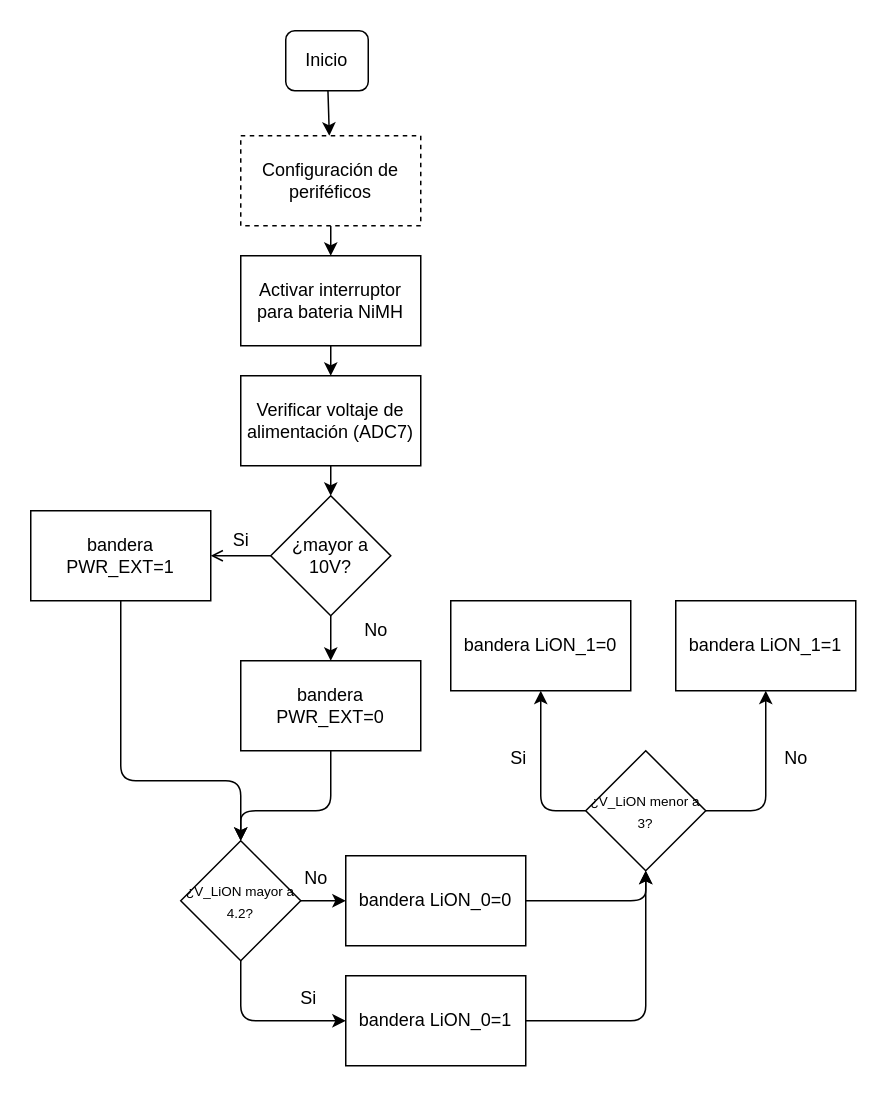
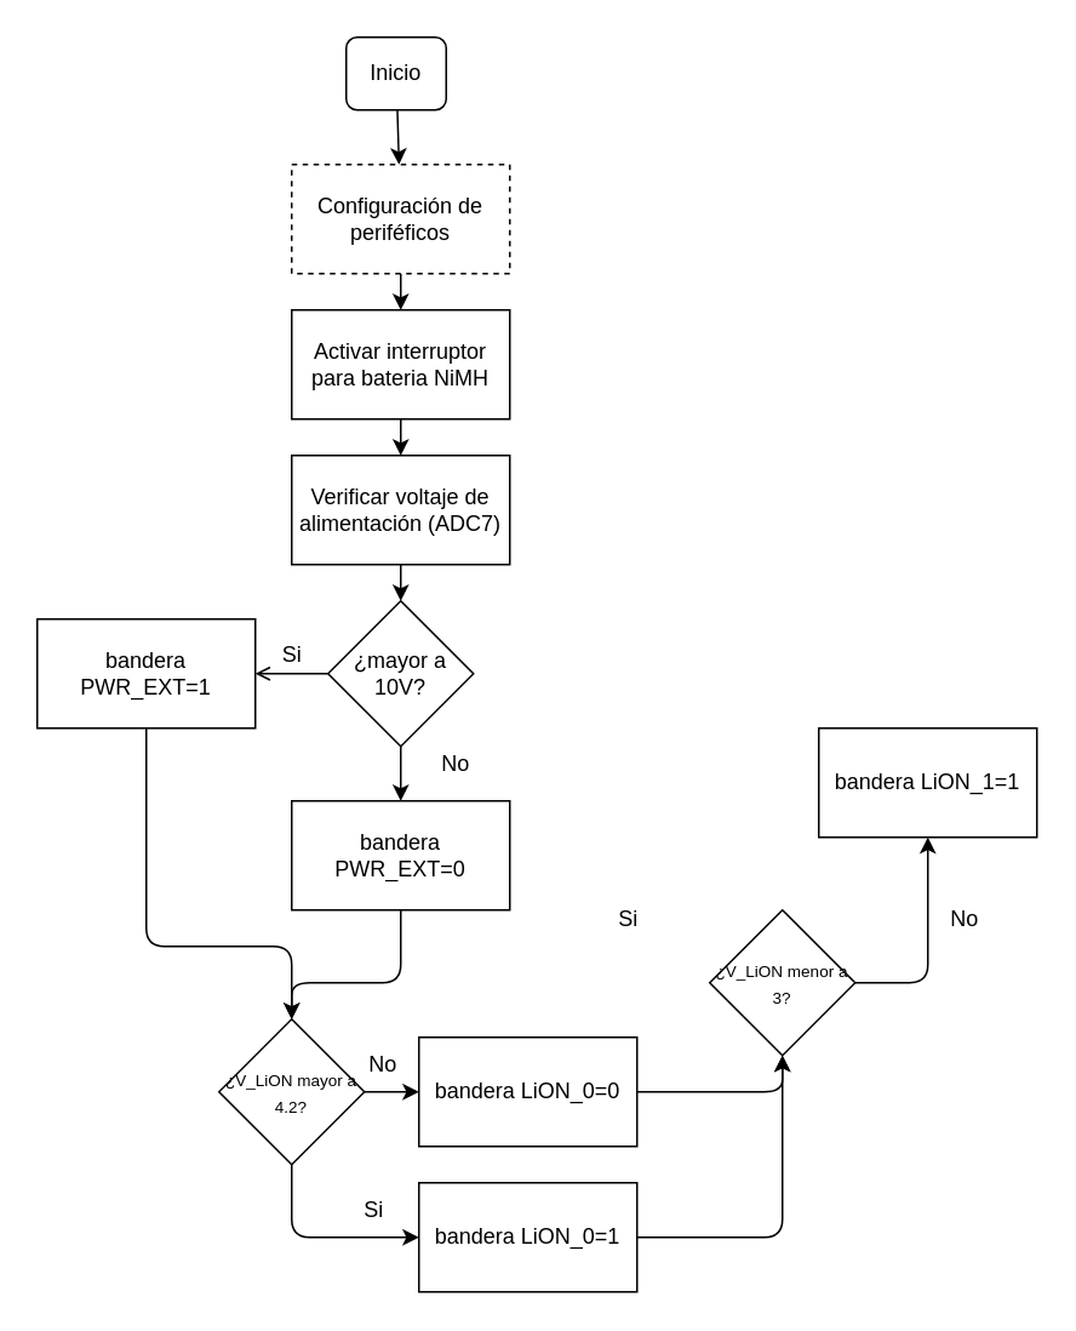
- <mxCell id="31" value="bandera LiON_1=0" style="rounded=0;whiteSpace=wrap;html=1;" vertex="1" parent="1"><mxGeometry x="300" y="400" width="120" height="60" as="geometry" /></mxCell>
- <mxCell id="28" style="edgeStyle=none;html=1;entryX=0.5;entryY=1;entryDx=0;entryDy=0;fontSize=9;" edge="1" parent="1" source="30" target="31"><mxGeometry relative="1" as="geometry"><Array as="points"><mxPoint x="360" y="540" /></Array></mxGeometry></mxCell>
